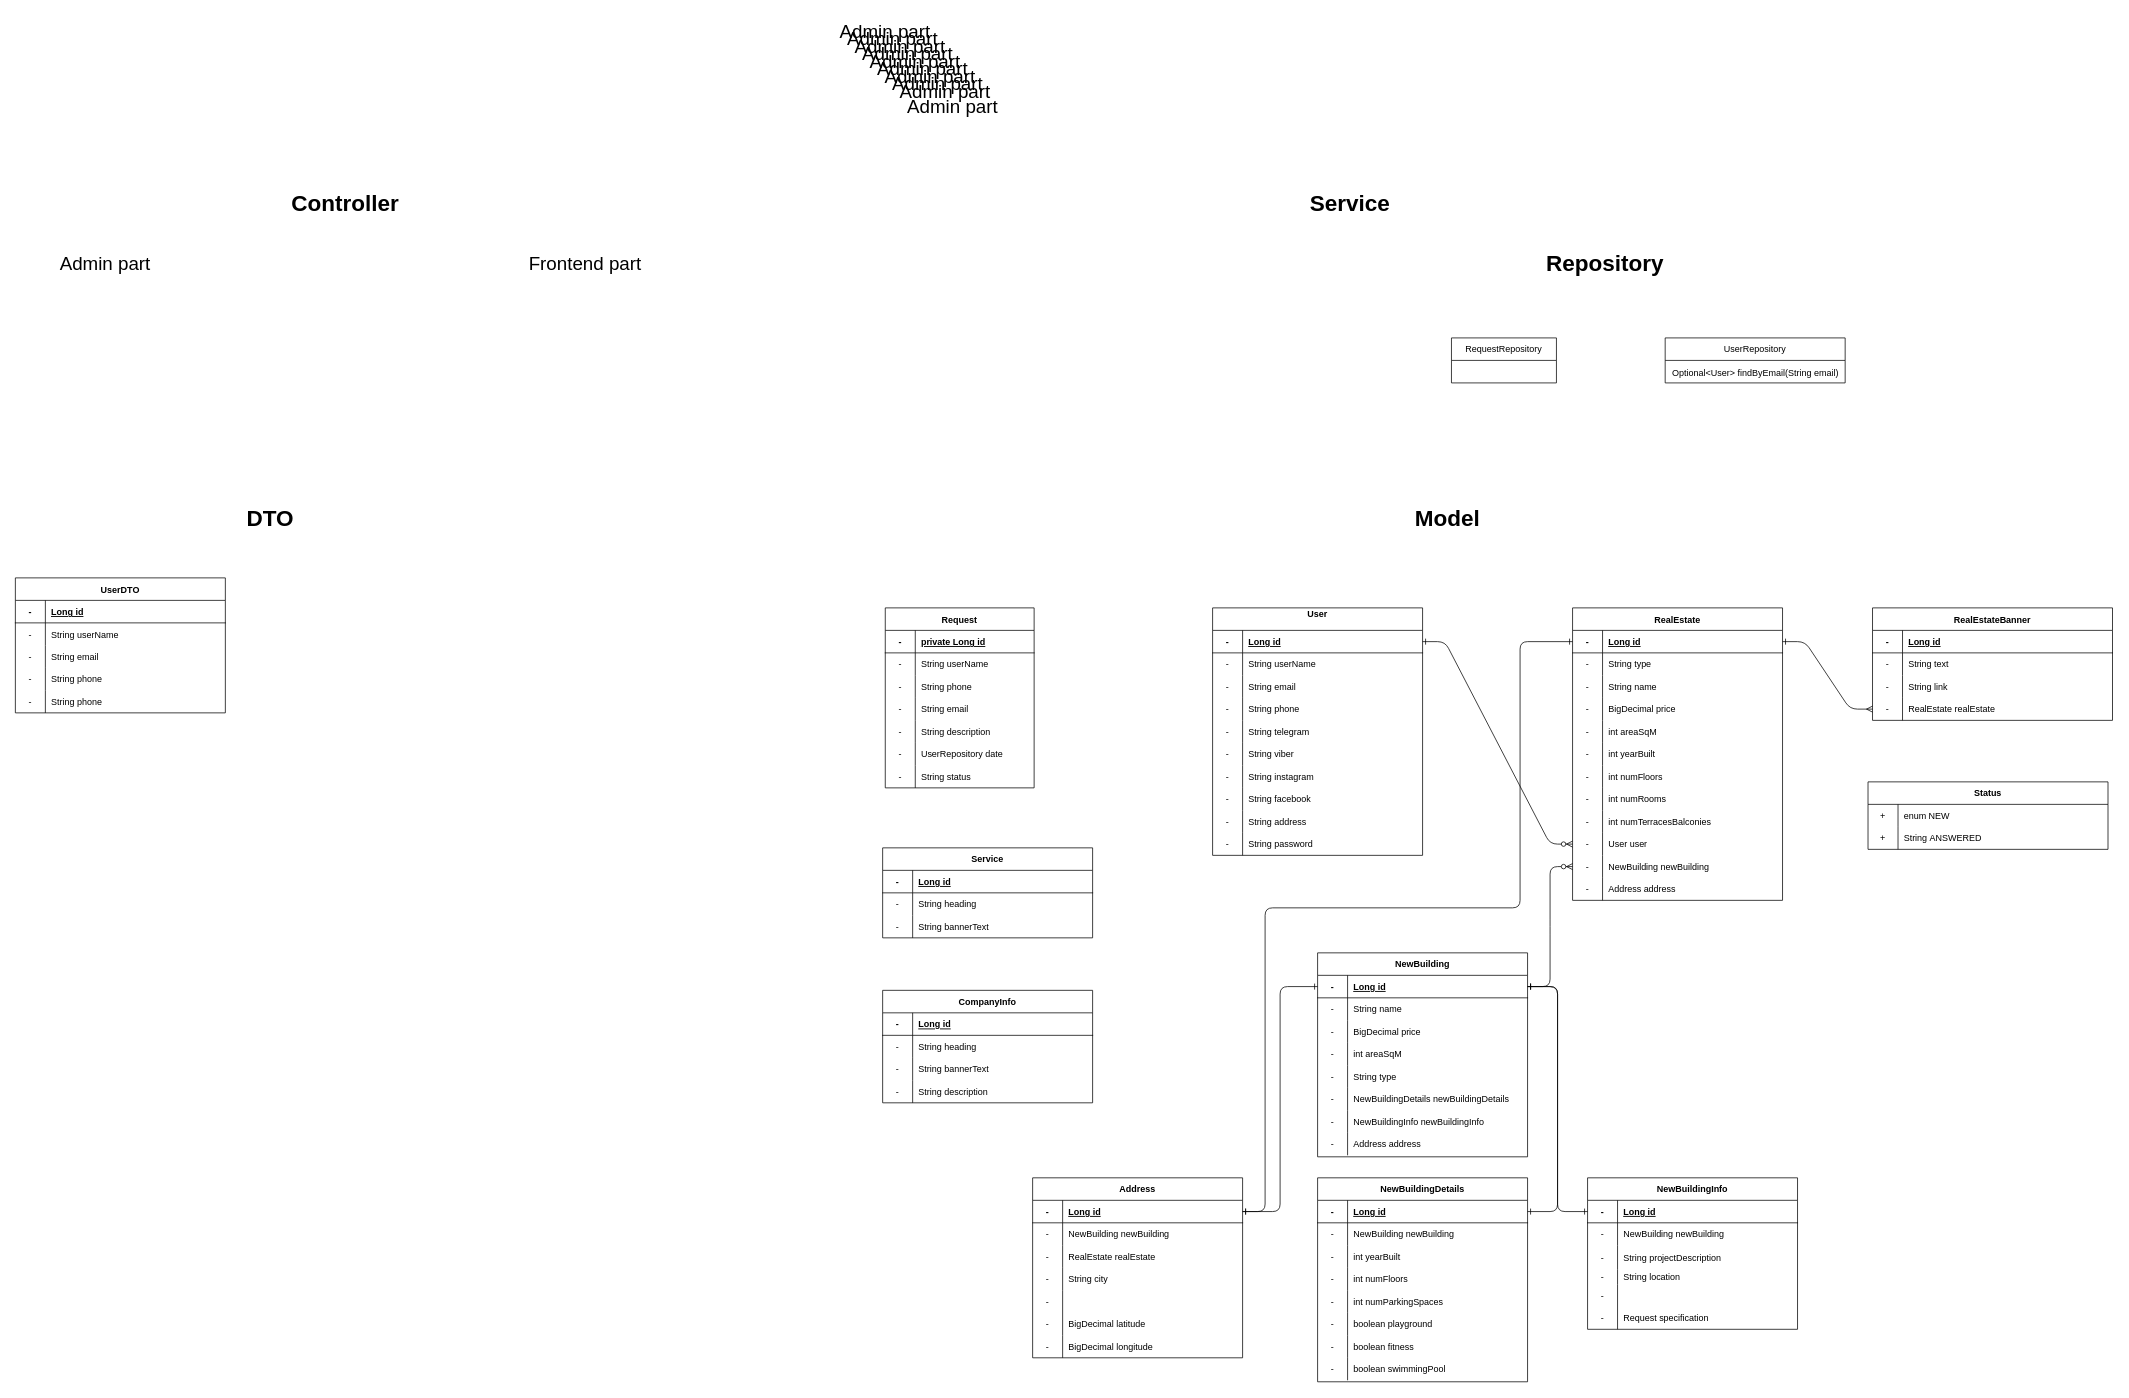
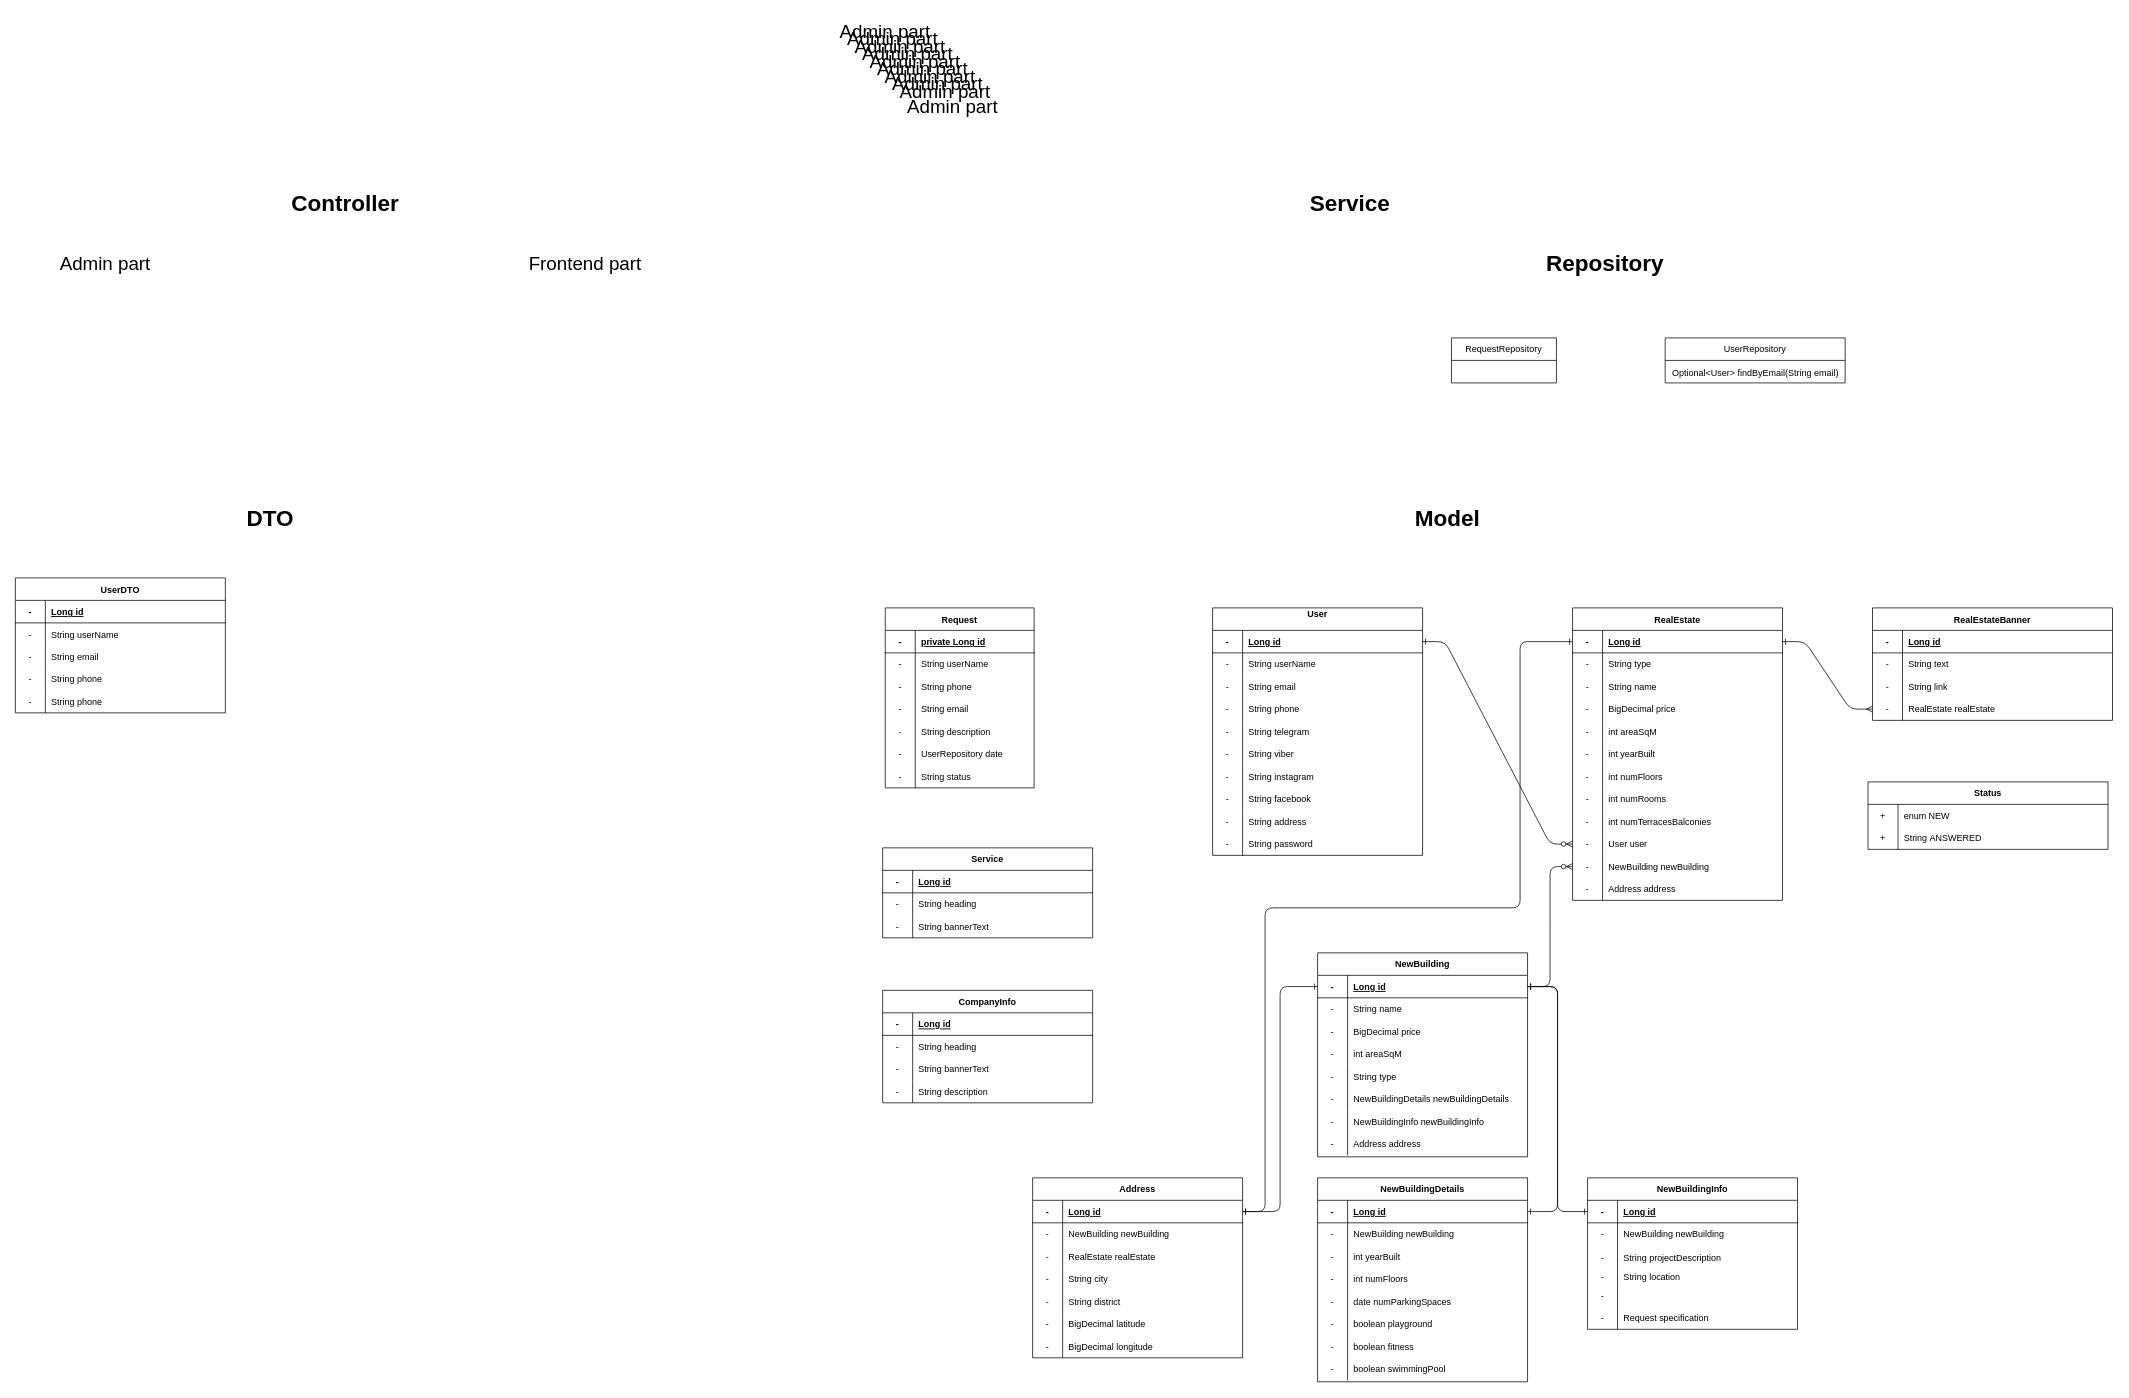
+ <mxCell id="231" value="String district" style="shape=partialRectangle;overflow=hidden;connectable=0;fillColor=none;top=0;left=0;bottom=0;right=0;align=left;spacingLeft=6;labelBackgroundColor=none;" vertex="1" parent="229"><mxGeometry x="40" width="240" height="30" as="geometry"><mxRectangle width="240" height="30" as="alternateBounds" /></mxGeometry></mxCell>
- <mxCell id="129" value="int numParkingSpaces" style="shape=partialRectangle;overflow=hidden;connectable=0;fillColor=none;top=0;left=0;bottom=0;right=0;align=left;spacingLeft=6;labelBackgroundColor=none;" vertex="1" parent="127"><mxGeometry x="40" width="240" height="30" as="geometry"><mxRectangle width="240" height="30" as="alternateBounds" /></mxGeometry></mxCell>
+ <mxCell id="129" value="date numParkingSpaces" style="shape=partialRectangle;overflow=hidden;connectable=0;fillColor=none;top=0;left=0;bottom=0;right=0;align=left;spacingLeft=6;labelBackgroundColor=none;" vertex="1" parent="127"><mxGeometry x="40" width="240" height="30" as="geometry"><mxRectangle width="240" height="30" as="alternateBounds" /></mxGeometry></mxCell>
